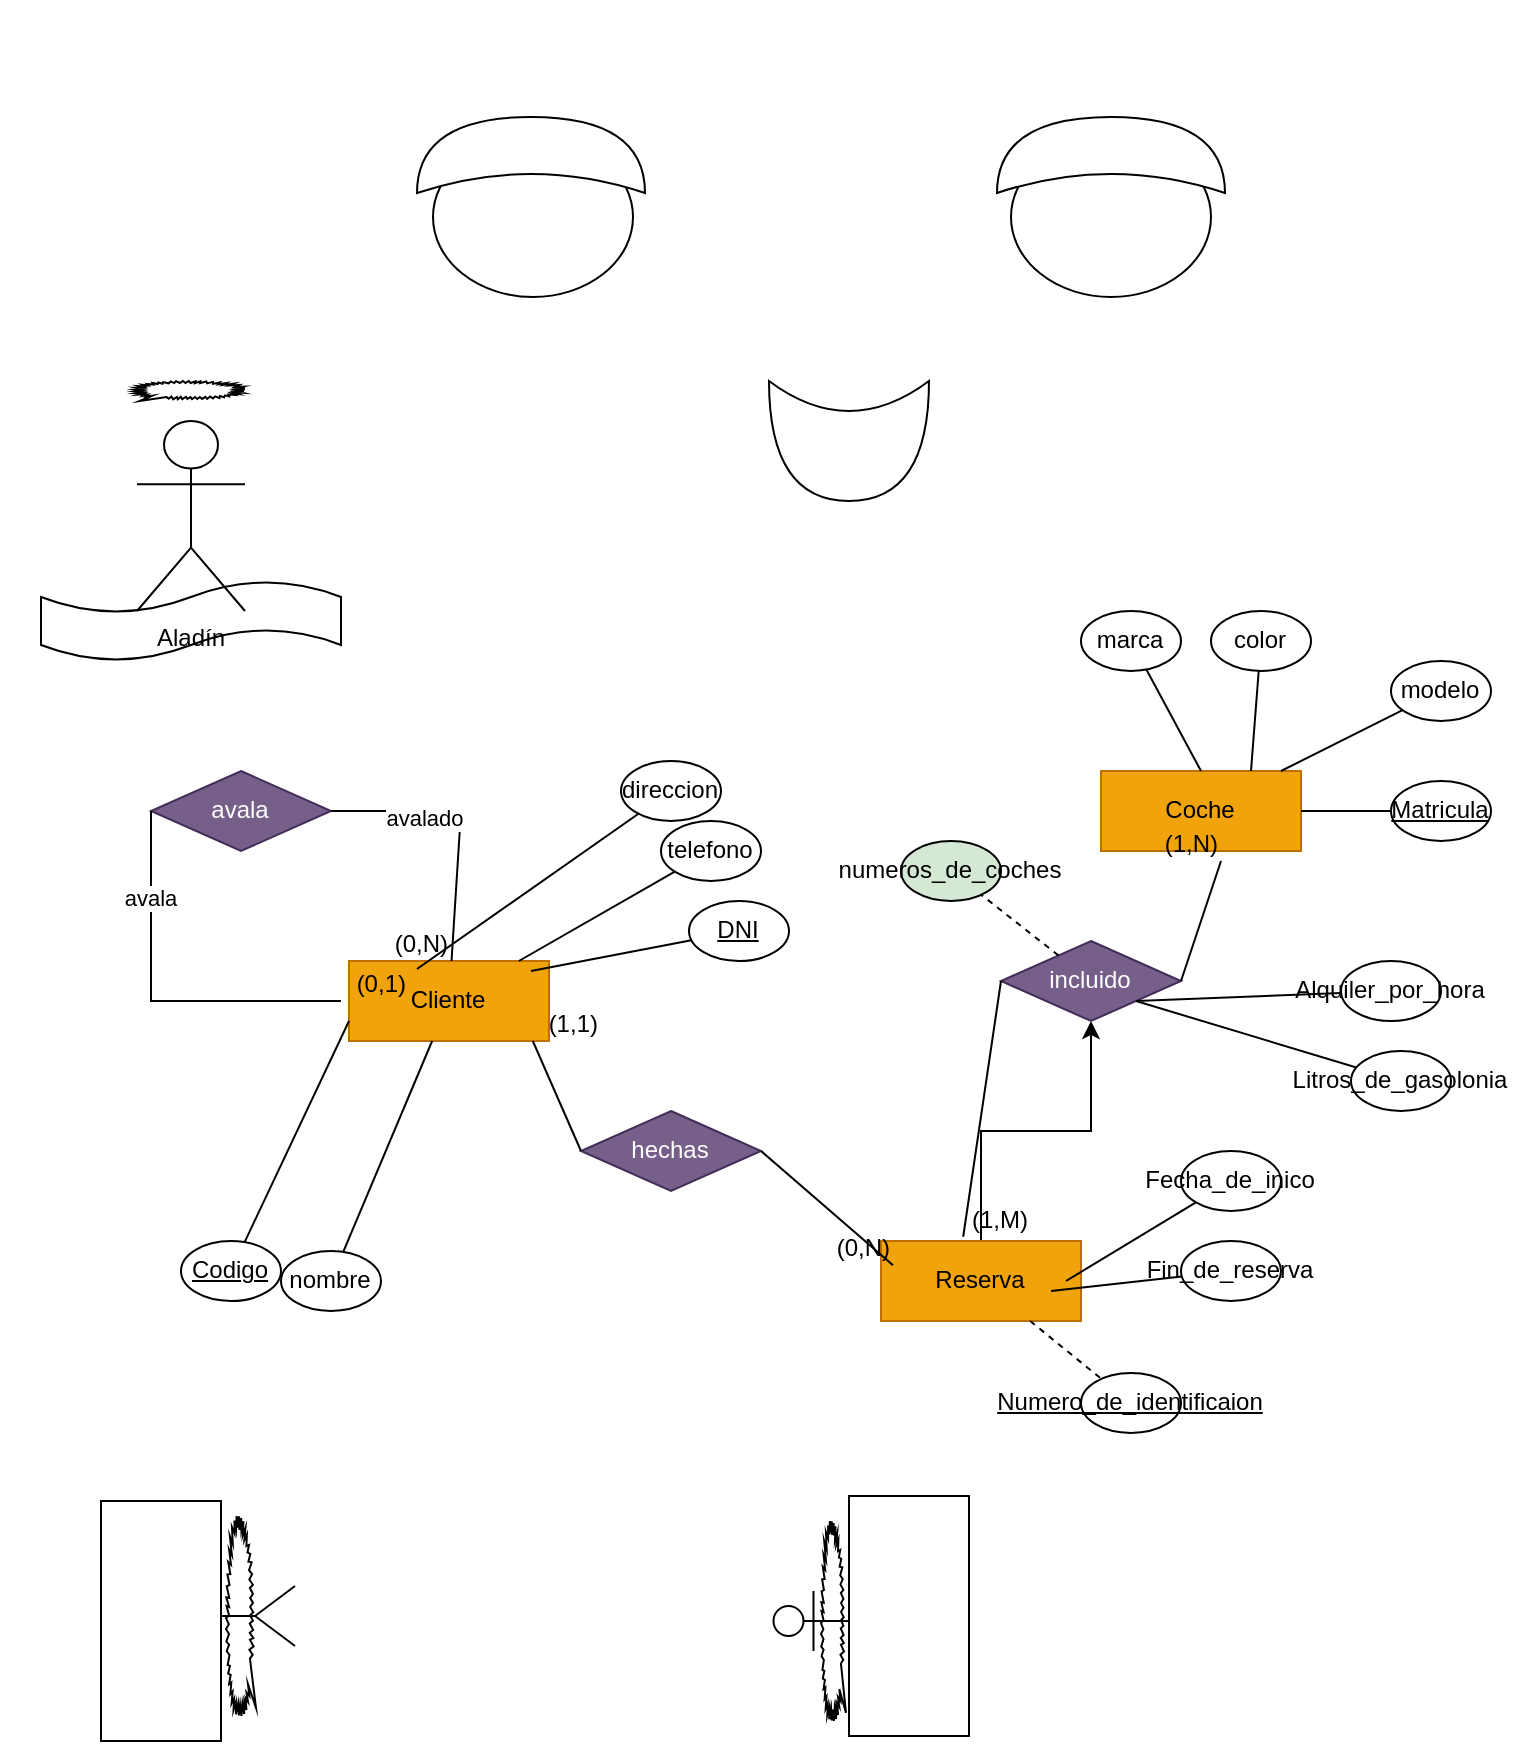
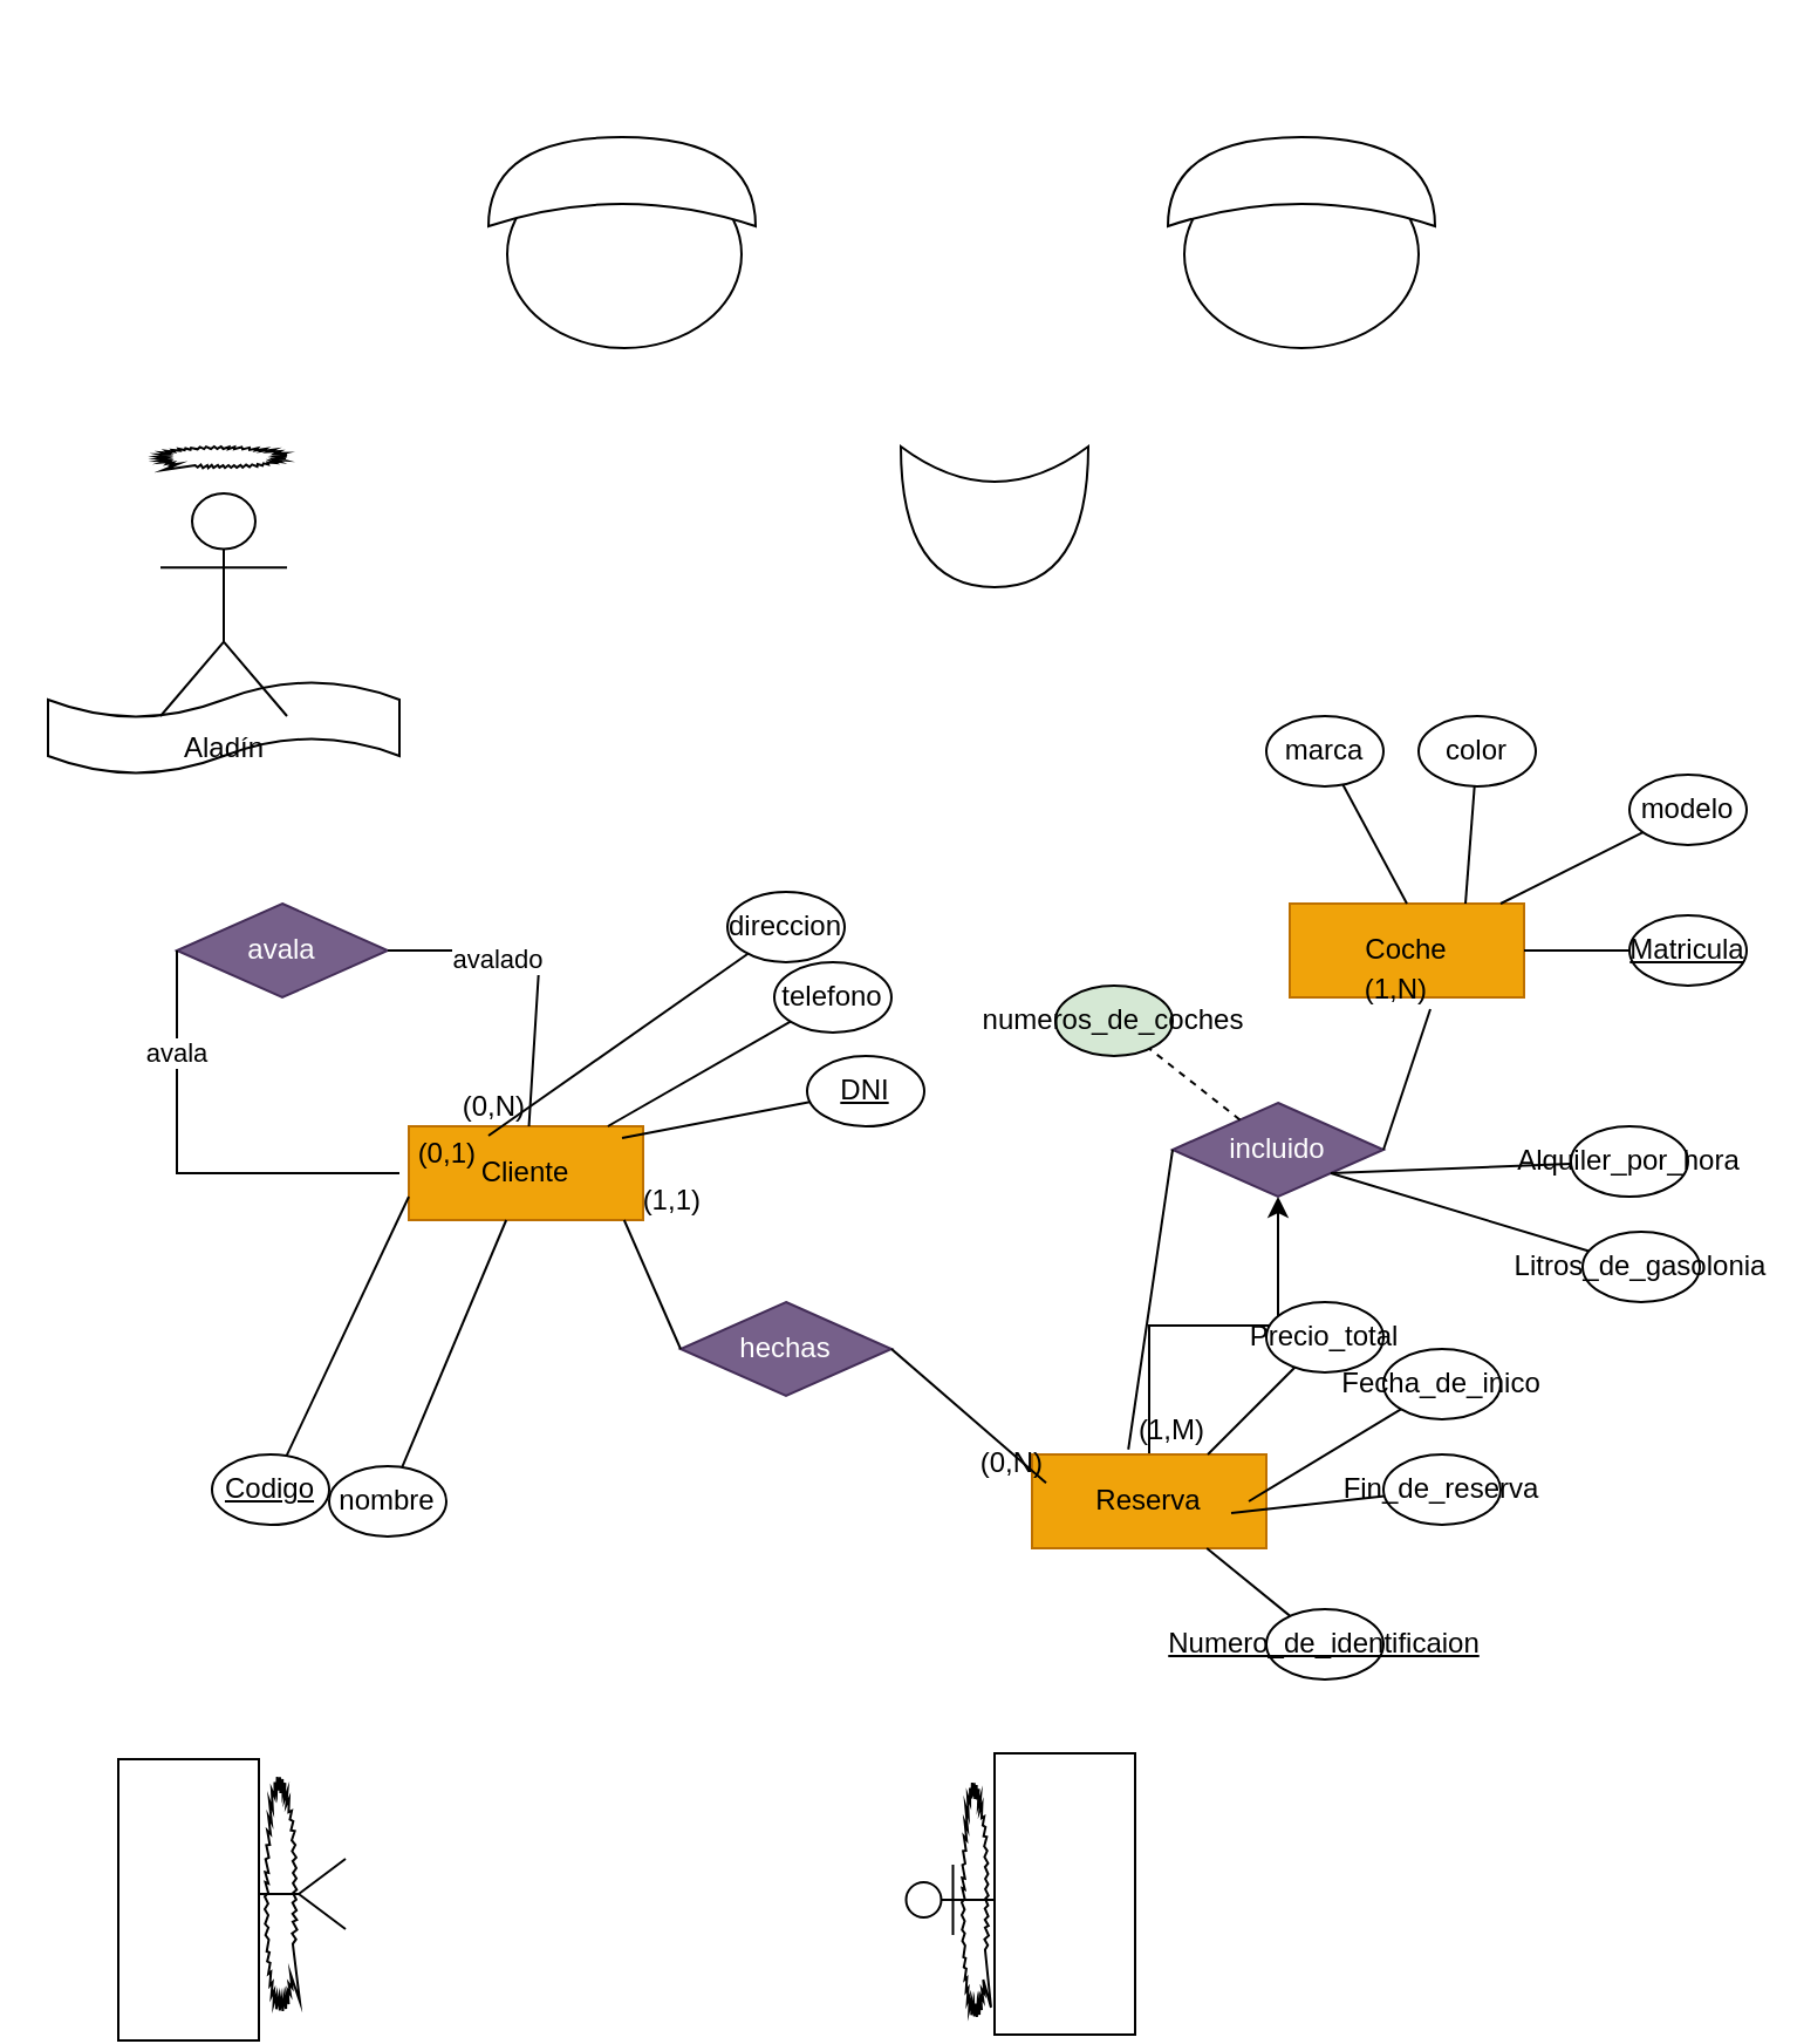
+ <mxCell id="39" value="Precio_total" style="ellipse;whiteSpace=wrap;html=1;align=center;" parent="1" vertex="1"><mxGeometry x="540" y="555" width="50" height="30" as="geometry" /></mxCell>
+ <mxCell id="38" value="" style="endArrow=none;html=1;rounded=0;exitX=0.75;exitY=0;exitDx=0;exitDy=0;" parent="1" source="8" target="39" edge="1"><mxGeometry relative="1" as="geometry"><mxPoint x="460" y="630" as="sourcePoint" /><mxPoint x="435" y="520" as="targetPoint" /></mxGeometry></mxCell>
- <mxCell id="9" value="" style="endArrow=none;html=1;rounded=0;dashed=1;" parent="1" source="8" target="10" edge="1"><mxGeometry relative="1" as="geometry"><mxPoint x="510" y="711" as="sourcePoint" /><mxPoint x="570" y="711" as="targetPoint" /></mxGeometry></mxCell>
+ <mxCell id="9" value="" style="endArrow=none;html=1;rounded=0;" parent="1" source="8" target="10" edge="1"><mxGeometry relative="1" as="geometry"><mxPoint x="510" y="711" as="sourcePoint" /><mxPoint x="570" y="711" as="targetPoint" /></mxGeometry></mxCell>
